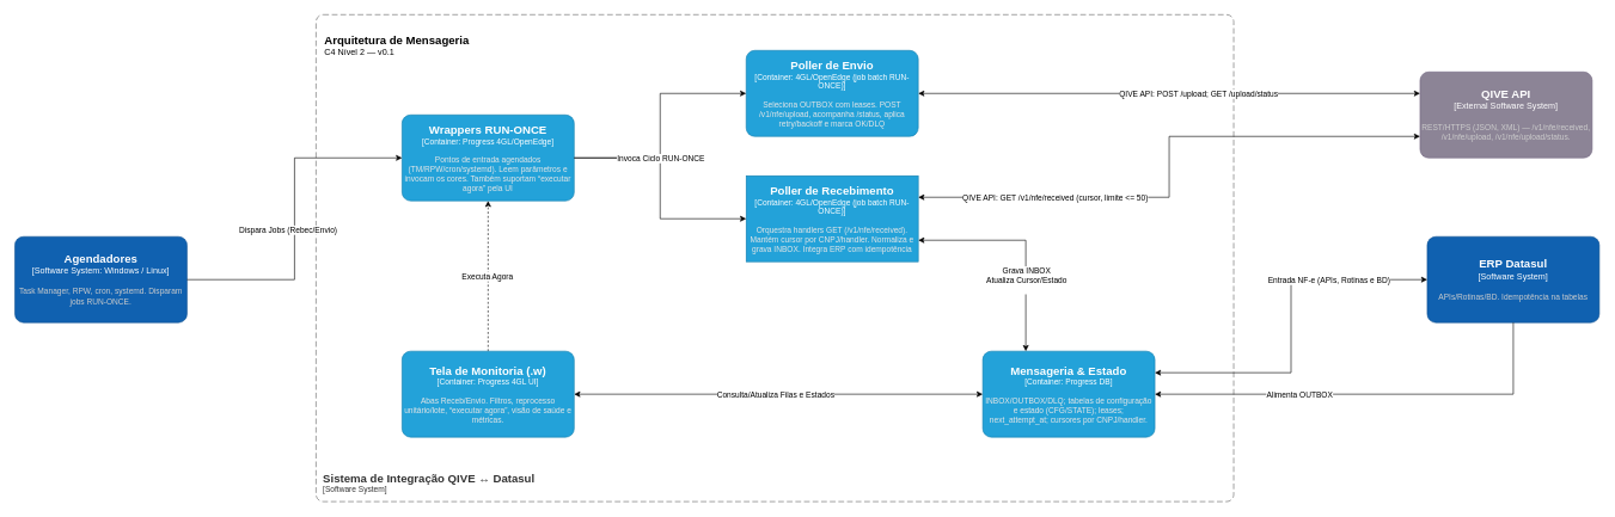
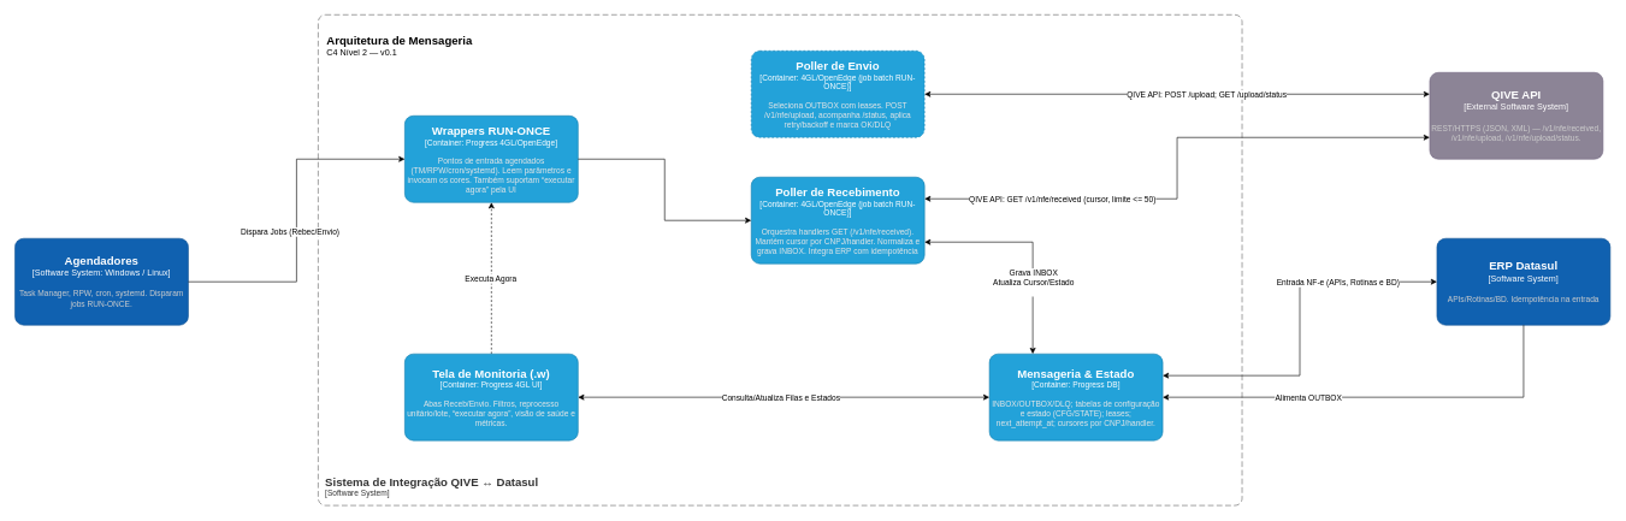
- <mxCell id="18" style="edgeStyle=orthogonalEdgeStyle;rounded=0;orthogonalLoop=1;jettySize=auto;html=1;entryX=0;entryY=0.5;entryDx=0;entryDy=0;entryPerimeter=0;" parent="1" source="5" target="4" edge="1"><mxGeometry relative="1" as="geometry" /></mxCell>
- <mxCell id="19" value="Invoca Ciclo RUN-ONCE" style="edgeLabel;html=1;align=center;verticalAlign=middle;resizable=0;points=[];" parent="18" vertex="1" connectable="0"><mxGeometry x="-0.024" relative="1" as="geometry"><mxPoint y="41" as="offset" /></mxGeometry></mxCell>
- <mxCell id="4" value="&lt;font style=&quot;font-size: 16px&quot;&gt;&lt;b&gt;Poller de Envio&lt;/b&gt;&lt;/font&gt;&lt;div&gt;[Container: 4GL/OpenEdge (job batch RUN-ONCE)]&lt;/div&gt;&lt;br&gt;&lt;div&gt;&lt;font style=&quot;font-size: 11px&quot;&gt;&lt;font color=&quot;#E6E6E6&quot;&gt;Seleciona OUTBOX com leases. POST /v1/nfe/upload, acompanha /status, aplica retry/backoff e marca OK/DLQ&lt;/font&gt;&lt;/div&gt;" style="rounded=1;whiteSpace=wrap;html=1;fontSize=11;labelBackgroundColor=none;fillColor=#23A2D9;fontColor=#ffffff;align=center;arcSize=10;strokeColor=#0E7DAD;metaEdit=1;resizable=0;points=[[0.25,0,0],[0.5,0,0],[0.75,0,0],[1,0.25,0],[1,0.5,0],[1,0.75,0],[0.75,1,0],[0.5,1,0],[0.25,1,0],[0,0.75,0],[0,0.5,0],[0,0.25,0]];" parent="1" vertex="1"><mxGeometry x="1040" y="70" width="240" height="120" as="geometry" /></mxCell>
+ <mxCell id="4" value="&lt;font style=&quot;font-size: 16px&quot;&gt;&lt;b&gt;Poller de Envio&lt;/b&gt;&lt;/font&gt;&lt;div&gt;[Container: 4GL/OpenEdge (job batch RUN-ONCE)]&lt;/div&gt;&lt;br&gt;&lt;div&gt;&lt;font style=&quot;font-size: 11px&quot;&gt;&lt;font color=&quot;#E6E6E6&quot;&gt;Seleciona OUTBOX com leases. POST /v1/nfe/upload, acompanha /status, aplica retry/backoff e marca OK/DLQ&lt;/font&gt;&lt;/div&gt;" style="rounded=1;whiteSpace=wrap;html=1;fontSize=11;labelBackgroundColor=none;fillColor=#23A2D9;fontColor=#ffffff;align=center;arcSize=10;strokeColor=#0E7DAD;metaEdit=1;resizable=0;points=[[0.25,0,0],[0.5,0,0],[0.75,0,0],[1,0.25,0],[1,0.5,0],[1,0.75,0],[0.75,1,0],[0.5,1,0],[0.25,1,0],[0,0.75,0],[0,0.5,0],[0,0.25,0]];dashed=1;" parent="1" vertex="1"><mxGeometry x="1040" y="70" width="240" height="120" as="geometry" /></mxCell>
- <mxCell id="3" value="&lt;font style=&quot;font-size: 16px&quot;&gt;&lt;b&gt;Poller de Recebimento&lt;/b&gt;&lt;/font&gt;&lt;div&gt;[Container: 4GL/OpenEdge (job batch RUN-ONCE)]&lt;/div&gt;&lt;br&gt;&lt;div&gt;&lt;font style=&quot;font-size: 11px&quot;&gt;&lt;font color=&quot;#E6E6E6&quot;&gt;Orquestra handlers GET (/v1/nfe/received). Mantém cursor por CNPJ/handler. Normaliza e grava INBOX. Integra ERP com idempotência&lt;/font&gt;&lt;/div&gt;" style="whiteSpace=wrap;html=1;fontSize=11;labelBackgroundColor=none;fillColor=#23A2D9;fontColor=#ffffff;align=center;arcSize=10;strokeColor=#0E7DAD;metaEdit=1;resizable=0;points=[[0.25,0,0],[0.5,0,0],[0.75,0,0],[1,0.25,0],[1,0.5,0],[1,0.75,0],[0.75,1,0],[0.5,1,0],[0.25,1,0],[0,0.75,0],[0,0.5,0],[0,0.25,0]];rounded=0;" parent="1" vertex="1"><mxGeometry x="1040" y="245" width="240" height="120" as="geometry" /></mxCell>
+ <mxCell id="3" value="&lt;font style=&quot;font-size: 16px&quot;&gt;&lt;b&gt;Poller de Recebimento&lt;/b&gt;&lt;/font&gt;&lt;div&gt;[Container: 4GL/OpenEdge (job batch RUN-ONCE)]&lt;/div&gt;&lt;br&gt;&lt;div&gt;&lt;font style=&quot;font-size: 11px&quot;&gt;&lt;font color=&quot;#E6E6E6&quot;&gt;Orquestra handlers GET (/v1/nfe/received). Mantém cursor por CNPJ/handler. Normaliza e grava INBOX. Integra ERP com idempotência&lt;/font&gt;&lt;/div&gt;" style="rounded=1;whiteSpace=wrap;html=1;fontSize=11;labelBackgroundColor=none;fillColor=#23A2D9;fontColor=#ffffff;align=center;arcSize=10;strokeColor=#0E7DAD;metaEdit=1;resizable=0;points=[[0.25,0,0],[0.5,0,0],[0.75,0,0],[1,0.25,0],[1,0.5,0],[1,0.75,0],[0.75,1,0],[0.5,1,0],[0.25,1,0],[0,0.75,0],[0,0.5,0],[0,0.25,0]];" parent="1" vertex="1"><mxGeometry x="1040" y="245" width="240" height="120" as="geometry" /></mxCell>
- <mxCell id="13" value="&lt;font style=&quot;font-size: 16px&quot;&gt;&lt;b&gt;ERP Datasul&lt;/b&gt;&lt;/font&gt;&lt;div&gt;[Software System]&lt;/div&gt;&lt;br&gt;&lt;div&gt;&lt;font style=&quot;font-size: 11px&quot;&gt;&lt;font color=&quot;#cccccc&quot;&gt;APIs/Rotinas/BD. Idempotência na tabelas&lt;/font&gt;&lt;/div&gt;" style="rounded=1;whiteSpace=wrap;html=1;labelBackgroundColor=none;fillColor=#1061B0;fontColor=#ffffff;align=center;arcSize=10;strokeColor=#0D5091;metaEdit=1;resizable=0;points=[[0.25,0,0],[0.5,0,0],[0.75,0,0],[1,0.25,0],[1,0.5,0],[1,0.75,0],[0.75,1,0],[0.5,1,0],[0.25,1,0],[0,0.75,0],[0,0.5,0],[0,0.25,0]];" parent="1" vertex="1"><mxGeometry x="1990" y="330" width="240" height="120" as="geometry" /></mxCell>
+ <mxCell id="13" value="&lt;font style=&quot;font-size: 16px&quot;&gt;&lt;b&gt;ERP Datasul&lt;/b&gt;&lt;/font&gt;&lt;div&gt;[Software System]&lt;/div&gt;&lt;br&gt;&lt;div&gt;&lt;font style=&quot;font-size: 11px&quot;&gt;&lt;font color=&quot;#cccccc&quot;&gt;APIs/Rotinas/BD. Idempotência na entrada&lt;/font&gt;&lt;/div&gt;" style="rounded=1;whiteSpace=wrap;html=1;labelBackgroundColor=none;fillColor=#1061B0;fontColor=#ffffff;align=center;arcSize=10;strokeColor=#0D5091;metaEdit=1;resizable=0;points=[[0.25,0,0],[0.5,0,0],[0.75,0,0],[1,0.25,0],[1,0.5,0],[1,0.75,0],[0.75,1,0],[0.5,1,0],[0.25,1,0],[0,0.75,0],[0,0.5,0],[0,0.25,0]];" parent="1" vertex="1"><mxGeometry x="1990" y="330" width="240" height="120" as="geometry" /></mxCell>
